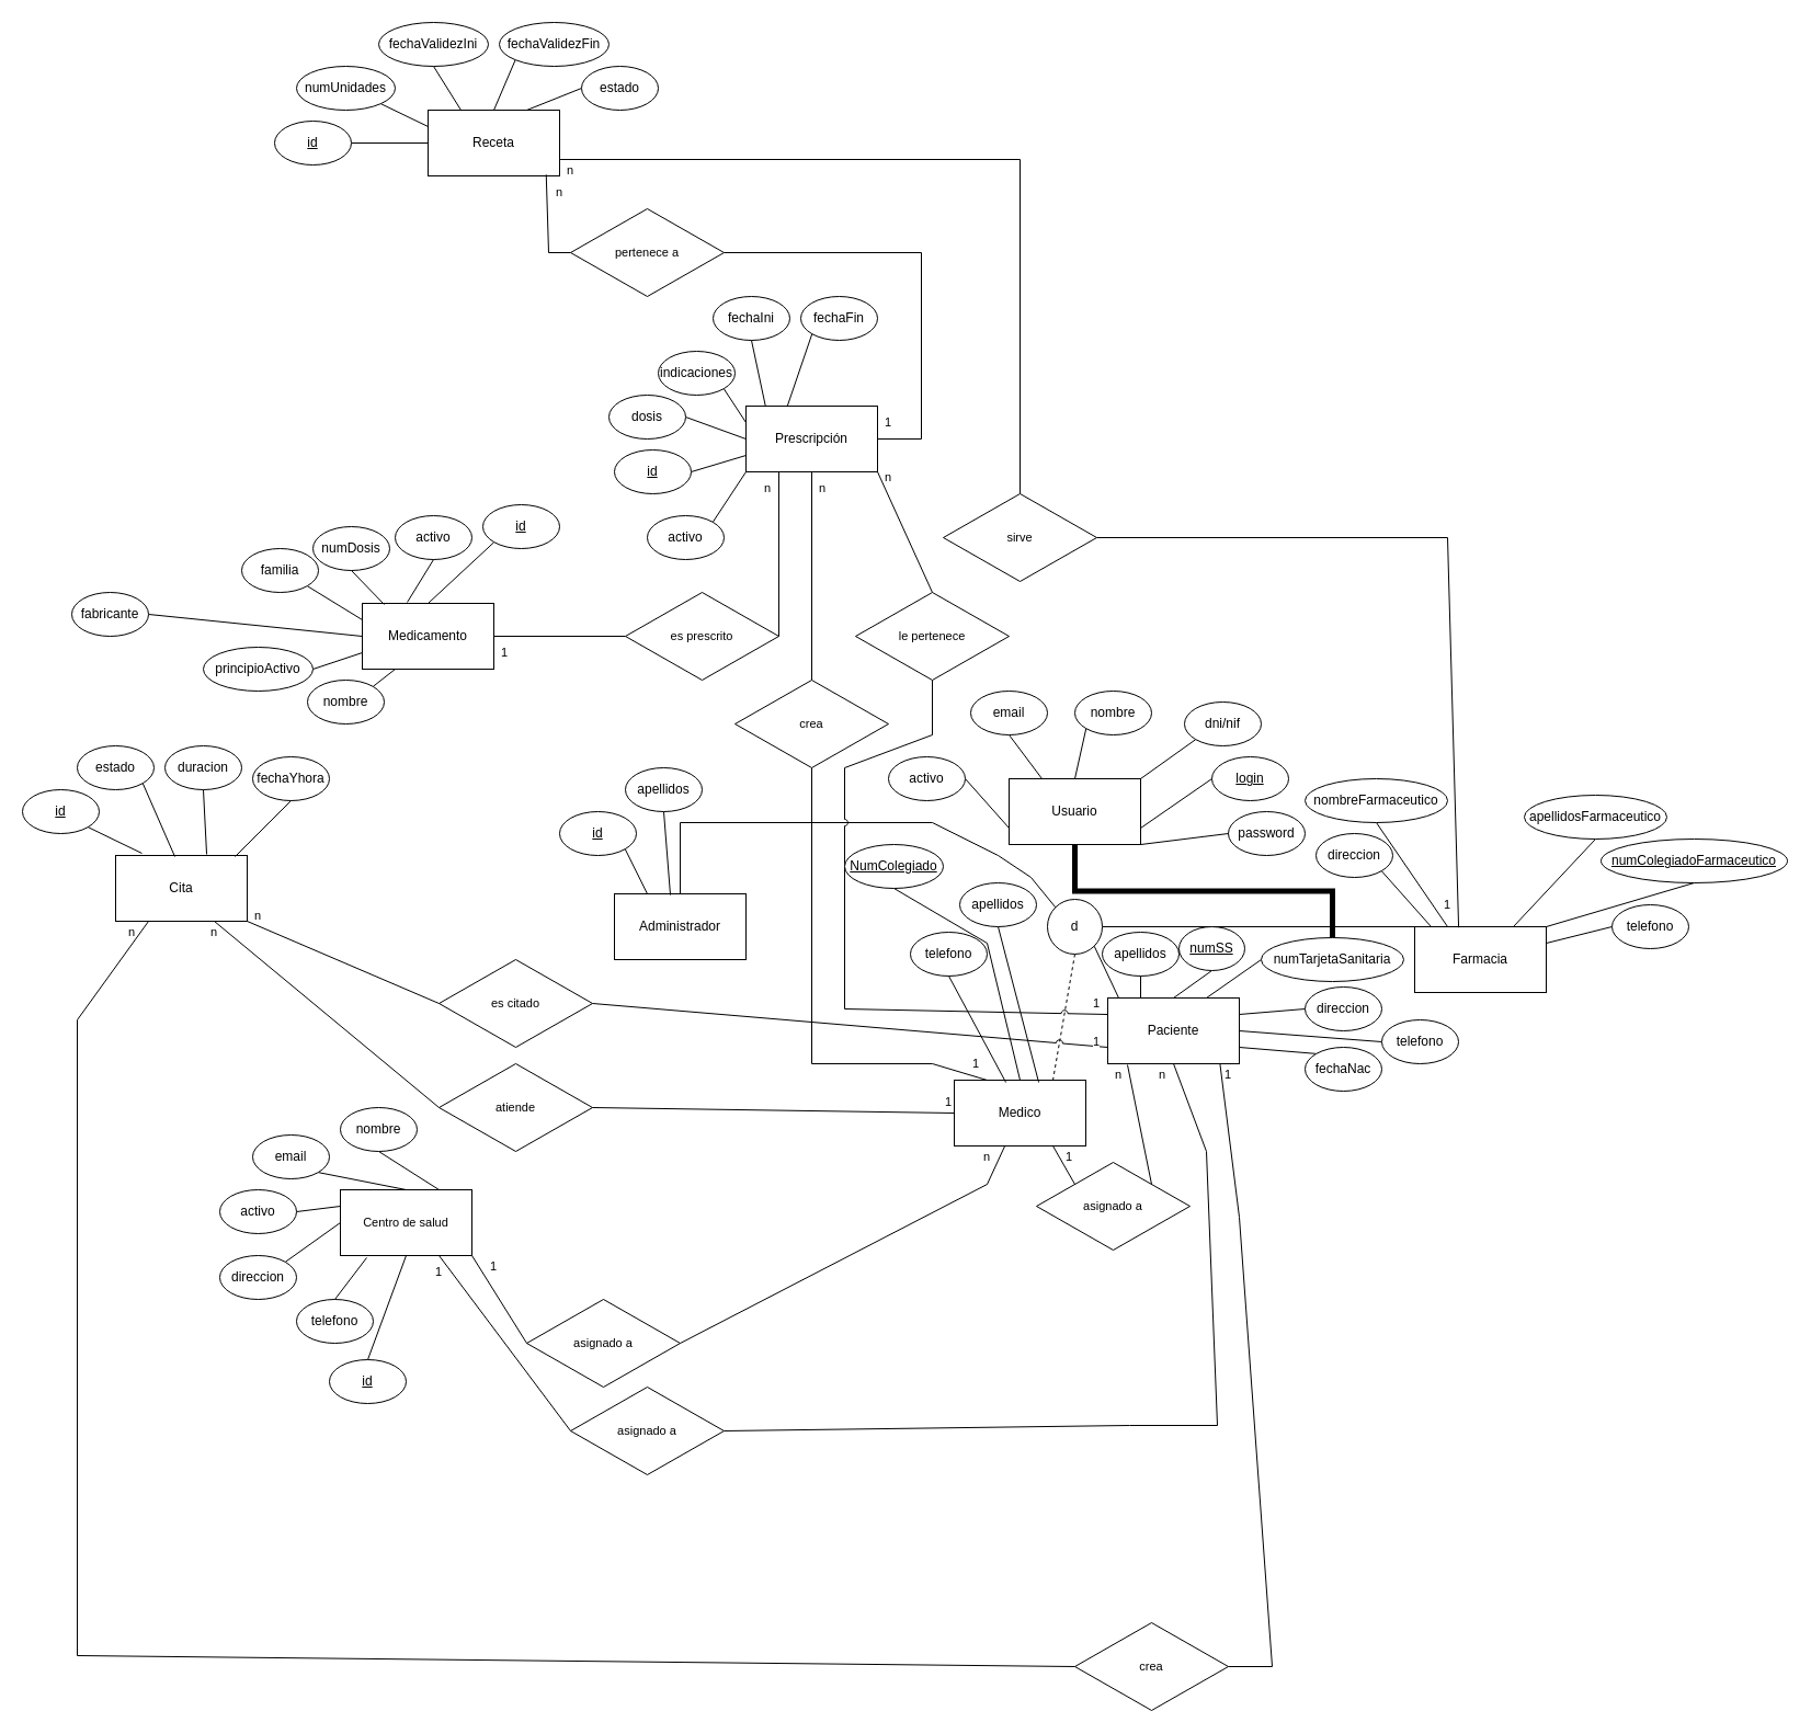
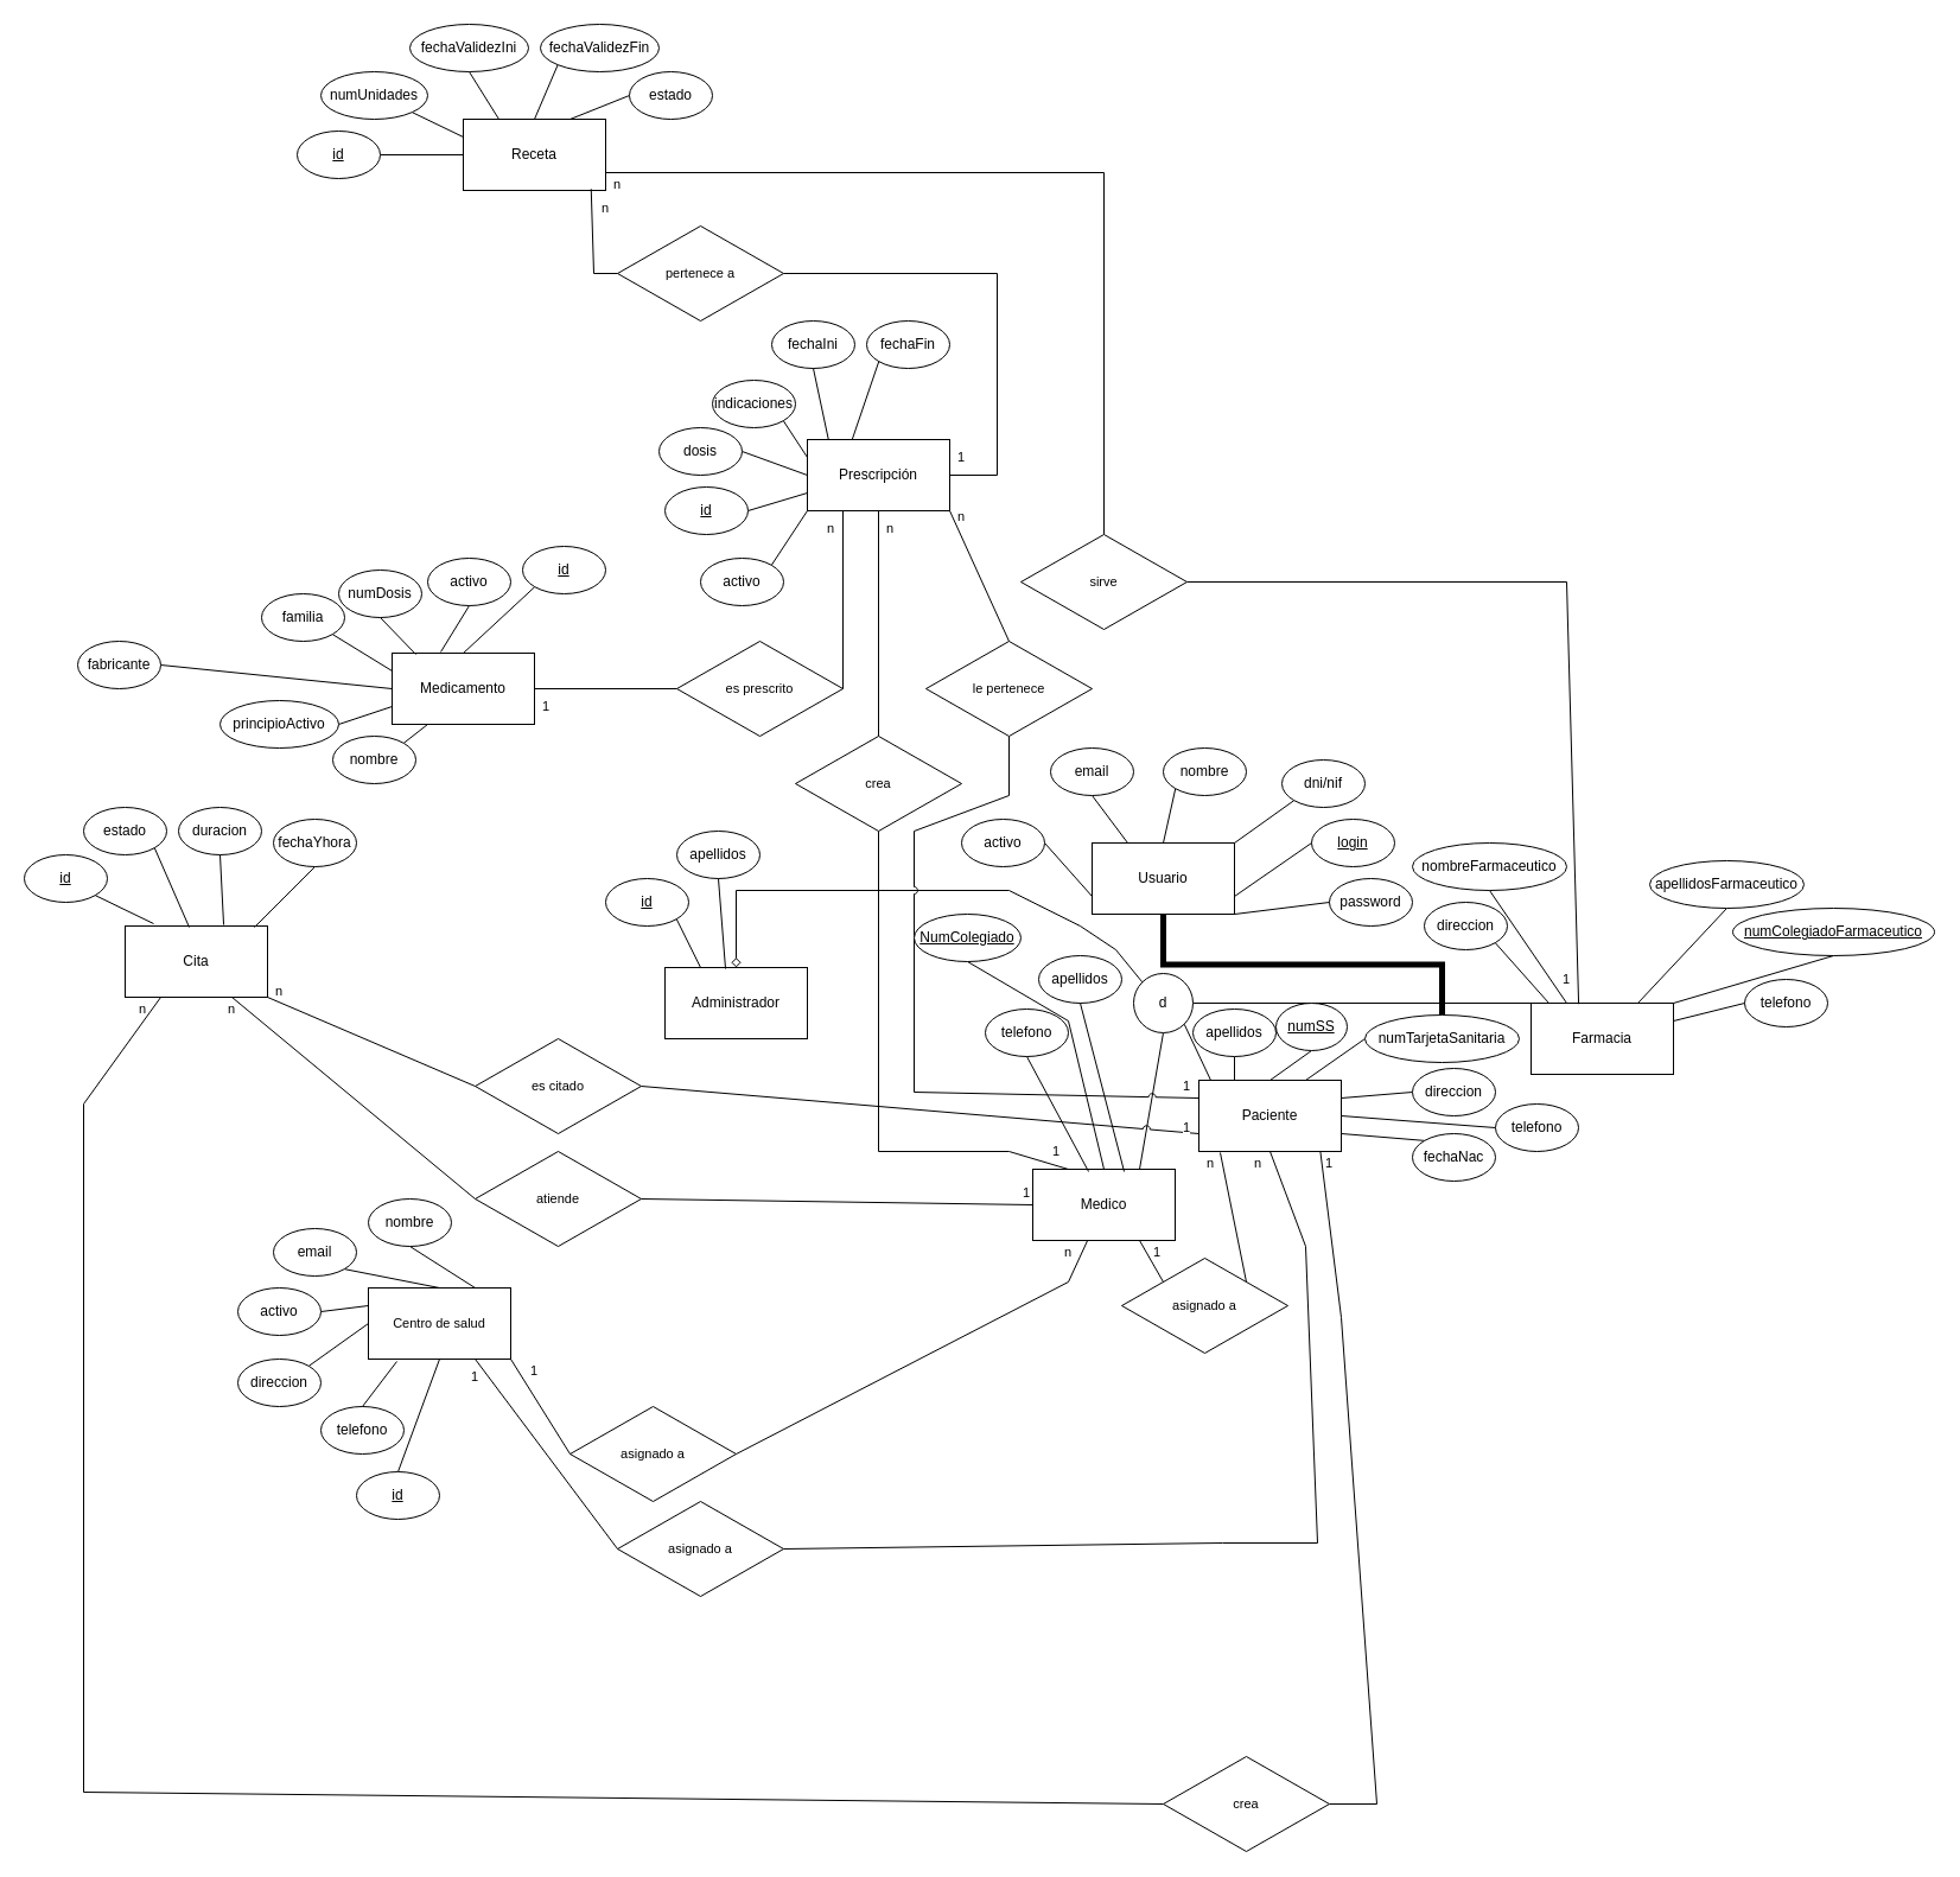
- <mxCell id="8" style="rounded=0;orthogonalLoop=1;jettySize=auto;html=1;exitX=0;exitY=0;exitDx=0;exitDy=0;entryX=0.5;entryY=0;entryDx=0;entryDy=0;endArrow=none;endFill=0;" parent="1" source="12" target="18" edge="1"><mxGeometry relative="1" as="geometry"><Array as="points"><mxPoint x="940" y="800" /><mxPoint x="910" y="780" /><mxPoint x="850" y="750" /><mxPoint x="620" y="750" /></Array></mxGeometry></mxCell>
+ <mxCell id="8" style="rounded=0;orthogonalLoop=1;jettySize=auto;html=1;exitX=0;exitY=0;exitDx=0;exitDy=0;entryX=0.5;entryY=0;entryDx=0;entryDy=0;endArrow=diamond;endFill=0;" parent="1" source="12" target="18" edge="1"><mxGeometry relative="1" as="geometry"><Array as="points"><mxPoint x="940" y="800" /><mxPoint x="910" y="780" /><mxPoint x="850" y="750" /><mxPoint x="620" y="750" /></Array></mxGeometry></mxCell>
- <mxCell id="9" style="rounded=0;orthogonalLoop=1;jettySize=auto;html=1;exitX=0.5;exitY=1;exitDx=0;exitDy=0;entryX=0.75;entryY=0;entryDx=0;entryDy=0;endArrow=none;endFill=0;dashed=1;" parent="1" source="12" target="22" edge="1"><mxGeometry relative="1" as="geometry" /></mxCell>
+ <mxCell id="9" style="rounded=0;orthogonalLoop=1;jettySize=auto;html=1;exitX=0.5;exitY=1;exitDx=0;exitDy=0;entryX=0.75;entryY=0;entryDx=0;entryDy=0;endArrow=none;endFill=0;" parent="1" source="12" target="22" edge="1"><mxGeometry relative="1" as="geometry" /></mxCell>
